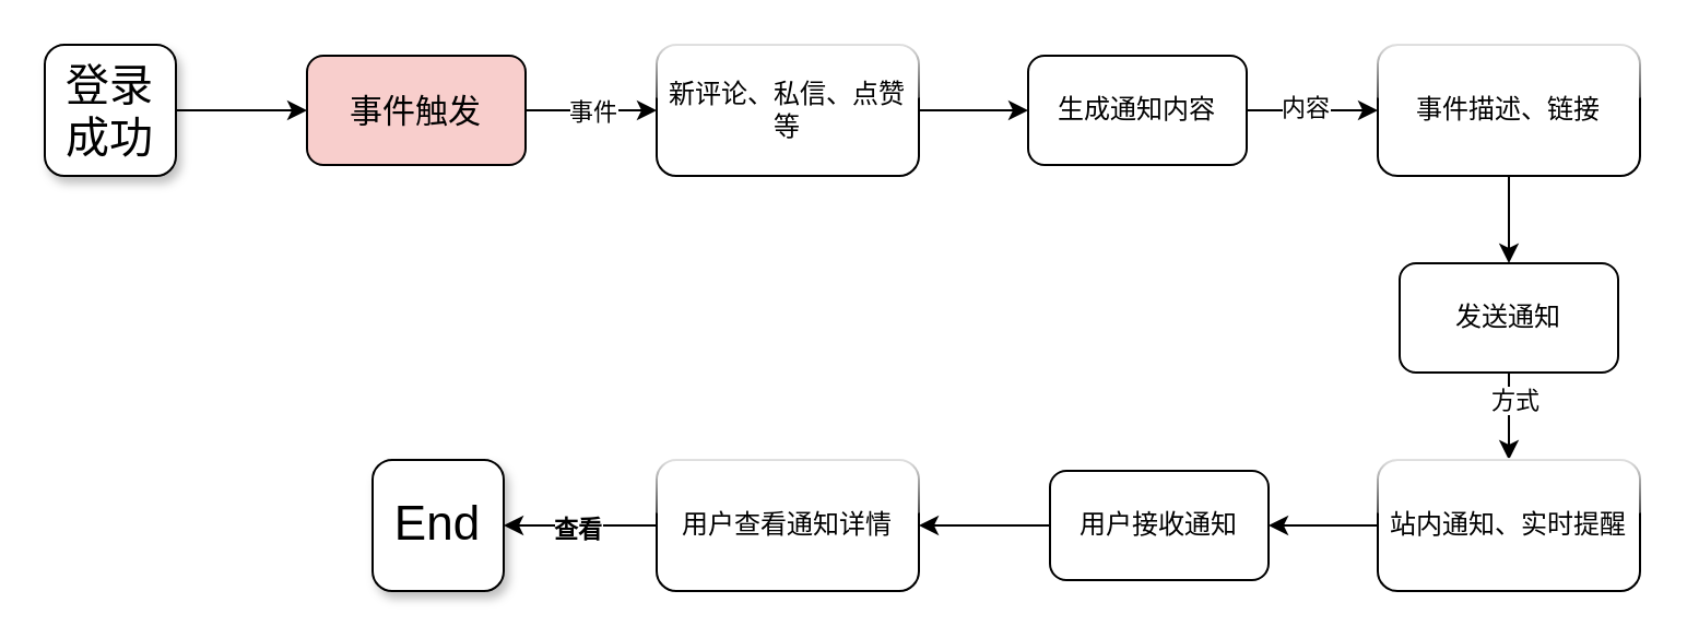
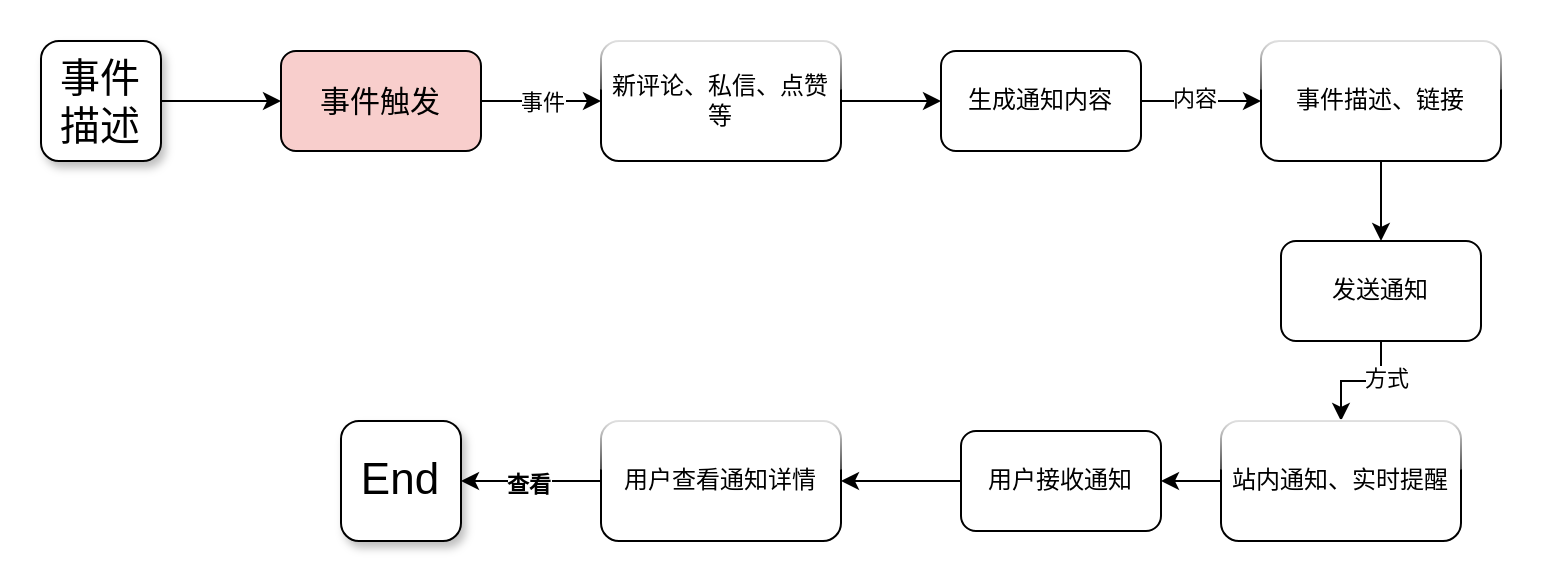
- <mxCell id="3" value="&lt;font style=&quot;font-size: 20px;&quot;&gt;登录成功&lt;/font&gt;" style="whiteSpace=wrap;html=1;aspect=fixed;rounded=1;shadow=1;" vertex="1" parent="1"><mxGeometry x="20" y="20" width="60" height="60" as="geometry" /></mxCell>
+ <mxCell id="3" value="&lt;font style=&quot;font-size: 20px;&quot;&gt;事件描述&lt;/font&gt;" style="whiteSpace=wrap;html=1;aspect=fixed;rounded=1;shadow=1;" vertex="1" parent="1"><mxGeometry x="20" y="20" width="60" height="60" as="geometry" /></mxCell>
- <mxCell id="18" value="站内通知、实时提醒" style="rounded=1;whiteSpace=wrap;html=1;shadow=0;glass=1;" vertex="1" parent="1"><mxGeometry x="630" y="210" width="120" height="60" as="geometry" /></mxCell>
+ <mxCell id="18" value="站内通知、实时提醒" style="rounded=1;whiteSpace=wrap;html=1;shadow=0;glass=1;" vertex="1" parent="1"><mxGeometry x="610" y="210" width="120" height="60" as="geometry" /></mxCell>
